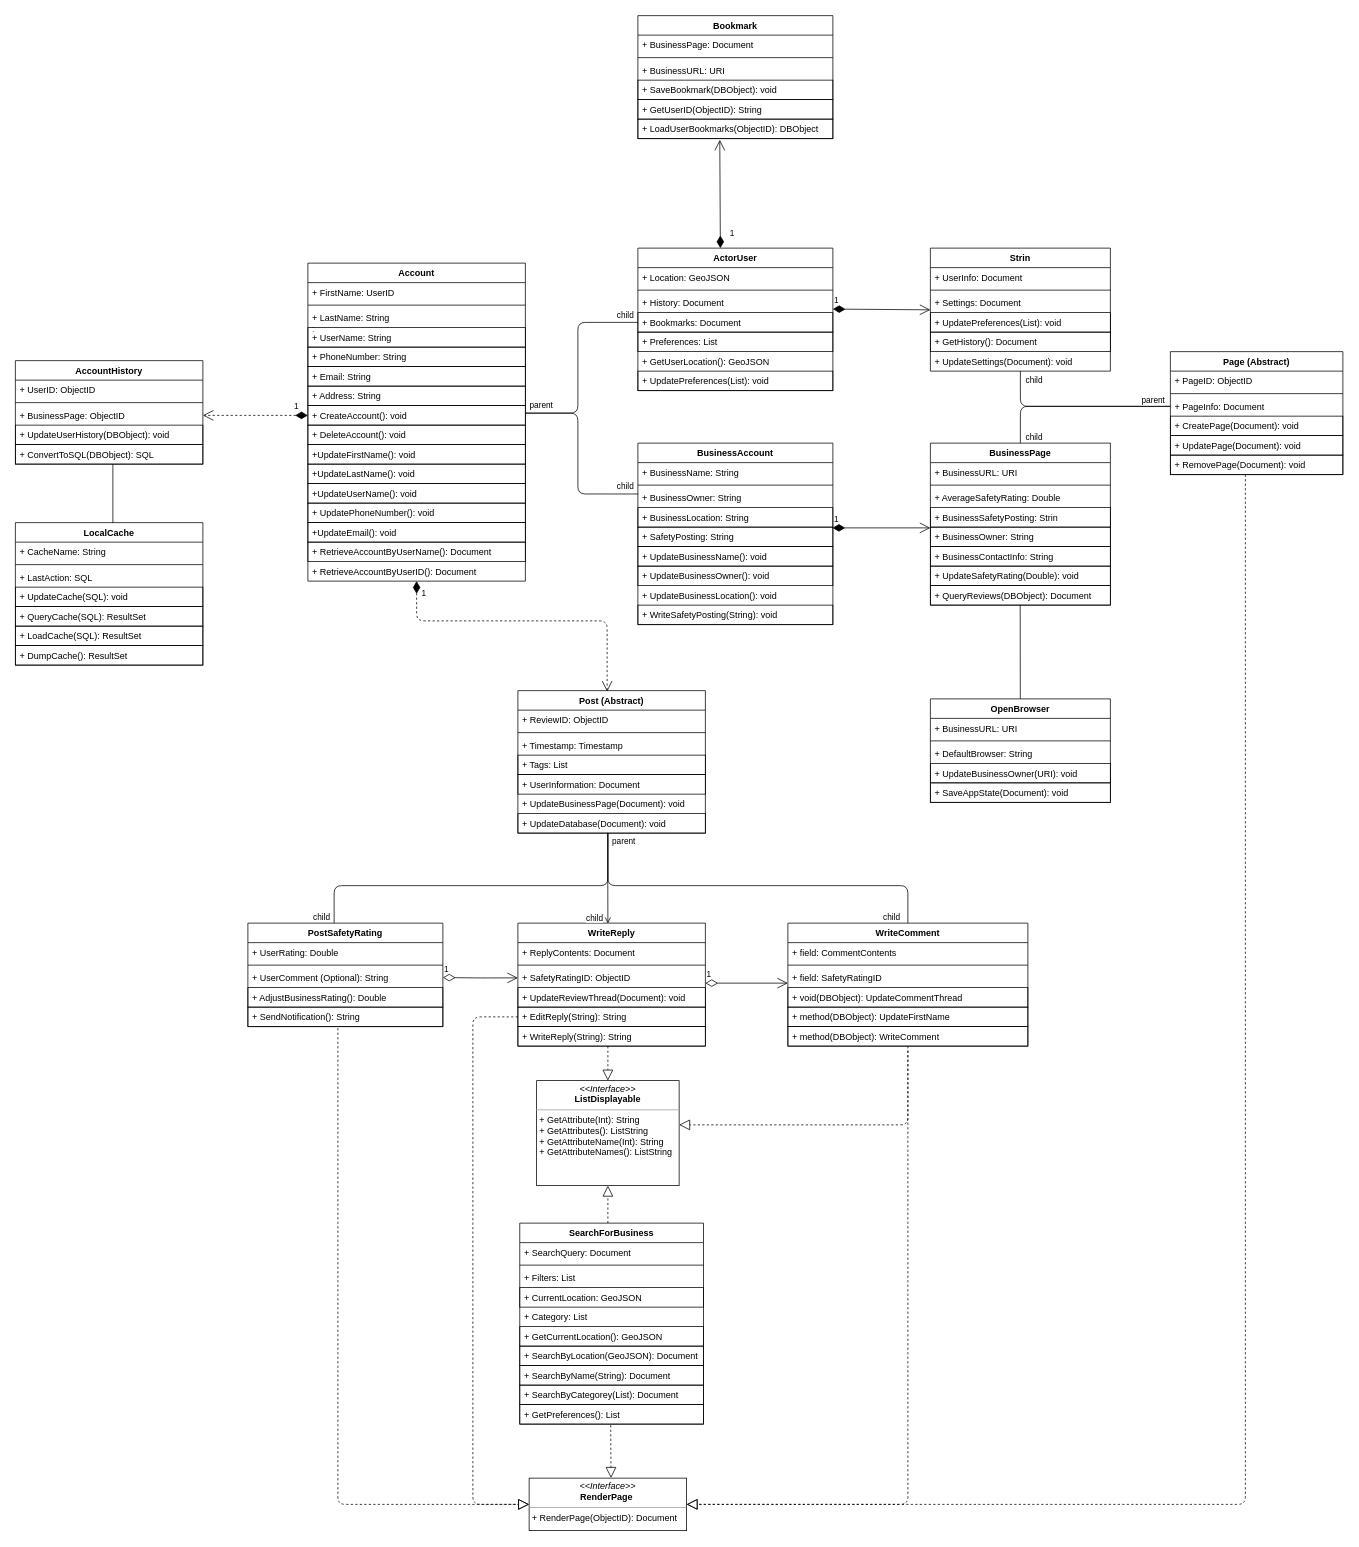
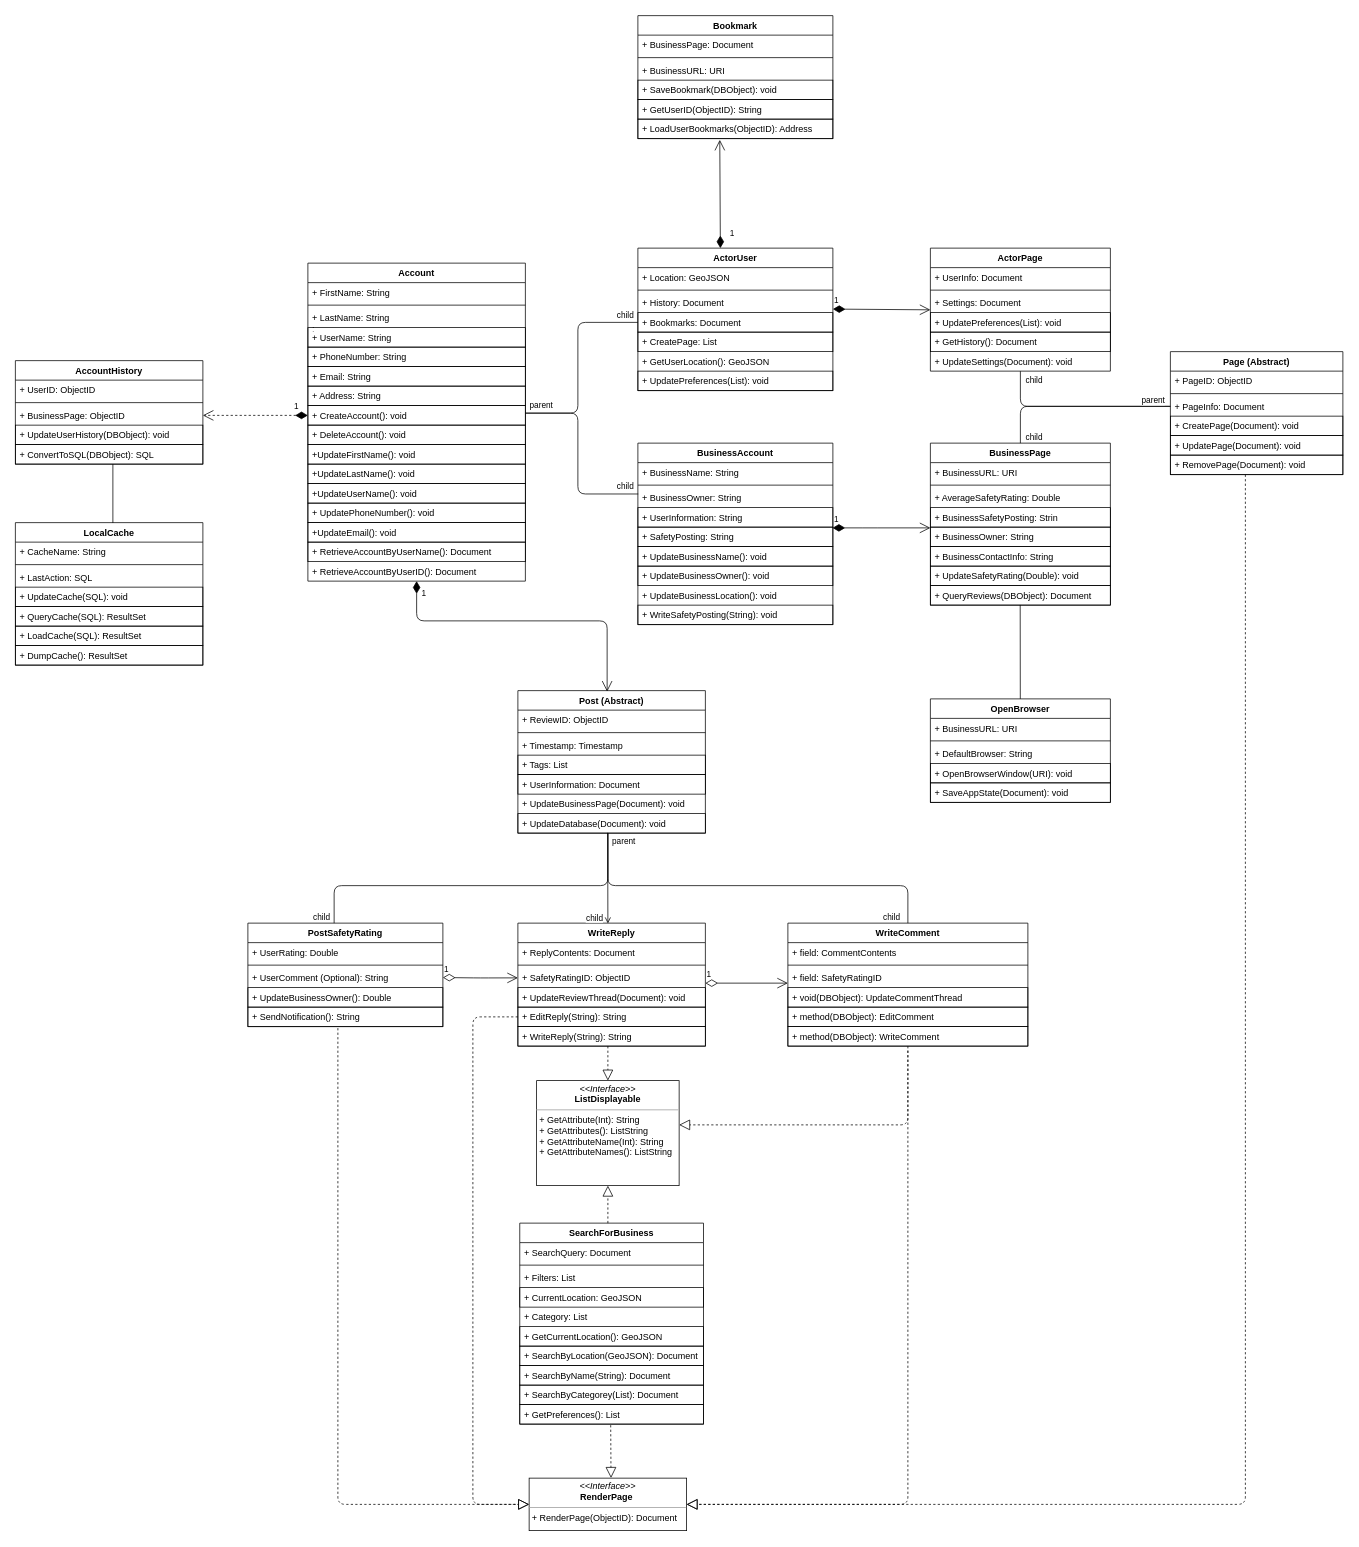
- <mxCell id="146" value="+ LoadUserBookmarks(ObjectID): DBObject" style="text;fillColor=none;align=left;verticalAlign=top;spacingLeft=4;spacingRight=4;overflow=hidden;rotatable=0;points=[[0,0.5],[1,0.5]];portConstraint=eastwest;strokeColor=#000000;" vertex="1" parent="140"><mxGeometry y="138" width="260" height="26" as="geometry" /></mxCell>
+ <mxCell id="146" value="+ LoadUserBookmarks(ObjectID): Address" style="text;fillColor=none;align=left;verticalAlign=top;spacingLeft=4;spacingRight=4;overflow=hidden;rotatable=0;points=[[0,0.5],[1,0.5]];portConstraint=eastwest;strokeColor=#000000;" vertex="1" parent="140"><mxGeometry y="138" width="260" height="26" as="geometry" /></mxCell>
- <mxCell id="104" value="Strin" style="swimlane;fontStyle=1;align=center;verticalAlign=top;childLayout=stackLayout;horizontal=1;startSize=26;horizontalStack=0;resizeParent=1;resizeParentMax=0;resizeLast=0;collapsible=1;marginBottom=0;strokeColor=#000000;" vertex="1" parent="1"><mxGeometry x="1240" y="330" width="240" height="164" as="geometry" /></mxCell>
+ <mxCell id="104" value="ActorPage" style="swimlane;fontStyle=1;align=center;verticalAlign=top;childLayout=stackLayout;horizontal=1;startSize=26;horizontalStack=0;resizeParent=1;resizeParentMax=0;resizeLast=0;collapsible=1;marginBottom=0;strokeColor=#000000;" vertex="1" parent="1"><mxGeometry x="1240" y="330" width="240" height="164" as="geometry" /></mxCell>
- <mxCell id="3" value="+ FirstName: UserID " style="text;strokeColor=none;fillColor=none;align=left;verticalAlign=top;spacingLeft=4;spacingRight=4;overflow=hidden;rotatable=0;points=[[0,0.5],[1,0.5]];portConstraint=eastwest;" vertex="1" parent="2"><mxGeometry y="26" width="290" height="26" as="geometry" /></mxCell>
+ <mxCell id="3" value="+ FirstName: String " style="text;strokeColor=none;fillColor=none;align=left;verticalAlign=top;spacingLeft=4;spacingRight=4;overflow=hidden;rotatable=0;points=[[0,0.5],[1,0.5]];portConstraint=eastwest;" vertex="1" parent="2"><mxGeometry y="26" width="290" height="26" as="geometry" /></mxCell>
- <mxCell id="25" value="+ Preferences: List" style="text;fillColor=none;align=left;verticalAlign=top;spacingLeft=4;spacingRight=4;overflow=hidden;rotatable=0;points=[[0,0.5],[1,0.5]];portConstraint=eastwest;strokeColor=#000000;" vertex="1" parent="19"><mxGeometry y="112" width="260" height="26" as="geometry" /></mxCell>
+ <mxCell id="25" value="+ CreatePage: List" style="text;fillColor=none;align=left;verticalAlign=top;spacingLeft=4;spacingRight=4;overflow=hidden;rotatable=0;points=[[0,0.5],[1,0.5]];portConstraint=eastwest;strokeColor=#000000;" vertex="1" parent="19"><mxGeometry y="112" width="260" height="26" as="geometry" /></mxCell>
- <mxCell id="32" value="+ BusinessLocation: String " style="text;fillColor=none;align=left;verticalAlign=top;spacingLeft=4;spacingRight=4;overflow=hidden;rotatable=0;points=[[0,0.5],[1,0.5]];portConstraint=eastwest;strokeColor=#000000;" vertex="1" parent="28"><mxGeometry y="86" width="260" height="26" as="geometry" /></mxCell>
+ <mxCell id="32" value="+ UserInformation: String " style="text;fillColor=none;align=left;verticalAlign=top;spacingLeft=4;spacingRight=4;overflow=hidden;rotatable=0;points=[[0,0.5],[1,0.5]];portConstraint=eastwest;strokeColor=#000000;" vertex="1" parent="28"><mxGeometry y="86" width="260" height="26" as="geometry" /></mxCell>
- <mxCell id="80" value="1" style="endArrow=open;html=1;endSize=12;startArrow=diamondThin;startSize=14;startFill=1;edgeStyle=orthogonalEdgeStyle;align=left;verticalAlign=bottom;entryX=0.476;entryY=0.007;entryDx=0;entryDy=0;entryPerimeter=0;dashed=1;" edge="1" parent="1" source="18" target="43"><mxGeometry x="-0.876" y="5" relative="1" as="geometry"><mxPoint x="520" y="880" as="sourcePoint" /><mxPoint x="680" y="880" as="targetPoint" /><Array as="points"><mxPoint x="555" y="827" /><mxPoint x="809" y="827" /></Array><mxPoint as="offset" /></mxGeometry></mxCell>
+ <mxCell id="80" value="1" style="endArrow=open;html=1;endSize=12;startArrow=diamondThin;startSize=14;startFill=1;edgeStyle=orthogonalEdgeStyle;align=left;verticalAlign=bottom;entryX=0.476;entryY=0.007;entryDx=0;entryDy=0;entryPerimeter=0;" edge="1" parent="1" source="18" target="43"><mxGeometry x="-0.876" y="5" relative="1" as="geometry"><mxPoint x="520" y="880" as="sourcePoint" /><mxPoint x="680" y="880" as="targetPoint" /><Array as="points"><mxPoint x="555" y="827" /><mxPoint x="809" y="827" /></Array><mxPoint as="offset" /></mxGeometry></mxCell>
- <mxCell id="130" value="+ UpdateBusinessOwner(URI): void" style="text;fillColor=none;align=left;verticalAlign=top;spacingLeft=4;spacingRight=4;overflow=hidden;rotatable=0;points=[[0,0.5],[1,0.5]];portConstraint=eastwest;strokeColor=#000000;" vertex="1" parent="126"><mxGeometry y="86" width="240" height="26" as="geometry" /></mxCell>
+ <mxCell id="130" value="+ OpenBrowserWindow(URI): void" style="text;fillColor=none;align=left;verticalAlign=top;spacingLeft=4;spacingRight=4;overflow=hidden;rotatable=0;points=[[0,0.5],[1,0.5]];portConstraint=eastwest;strokeColor=#000000;" vertex="1" parent="126"><mxGeometry y="86" width="240" height="26" as="geometry" /></mxCell>
- <mxCell id="55" value="+ AdjustBusinessRating(): Double " style="text;fillColor=none;align=left;verticalAlign=top;spacingLeft=4;spacingRight=4;overflow=hidden;rotatable=0;points=[[0,0.5],[1,0.5]];portConstraint=eastwest;strokeColor=#000000;" vertex="1" parent="51"><mxGeometry y="86" width="260" height="26" as="geometry" /></mxCell>
+ <mxCell id="55" value="+ UpdateBusinessOwner(): Double " style="text;fillColor=none;align=left;verticalAlign=top;spacingLeft=4;spacingRight=4;overflow=hidden;rotatable=0;points=[[0,0.5],[1,0.5]];portConstraint=eastwest;strokeColor=#000000;" vertex="1" parent="51"><mxGeometry y="86" width="260" height="26" as="geometry" /></mxCell>
- <mxCell id="70" value="+ method(DBObject): UpdateFirstName" style="text;fillColor=none;align=left;verticalAlign=top;spacingLeft=4;spacingRight=4;overflow=hidden;rotatable=0;points=[[0,0.5],[1,0.5]];portConstraint=eastwest;strokeColor=#000000;" vertex="1" parent="65"><mxGeometry y="112" width="320" height="26" as="geometry" /></mxCell>
+ <mxCell id="70" value="+ method(DBObject): EditComment" style="text;fillColor=none;align=left;verticalAlign=top;spacingLeft=4;spacingRight=4;overflow=hidden;rotatable=0;points=[[0,0.5],[1,0.5]];portConstraint=eastwest;strokeColor=#000000;" vertex="1" parent="65"><mxGeometry y="112" width="320" height="26" as="geometry" /></mxCell>
